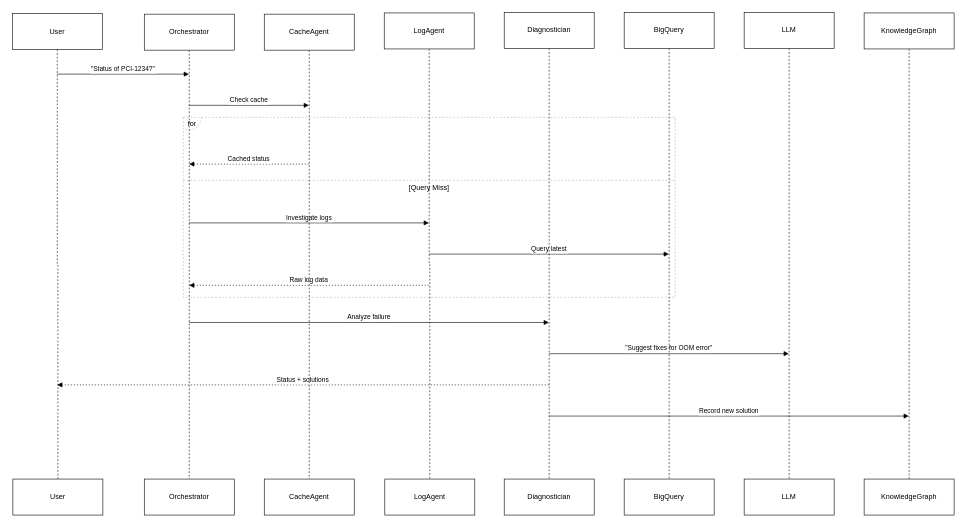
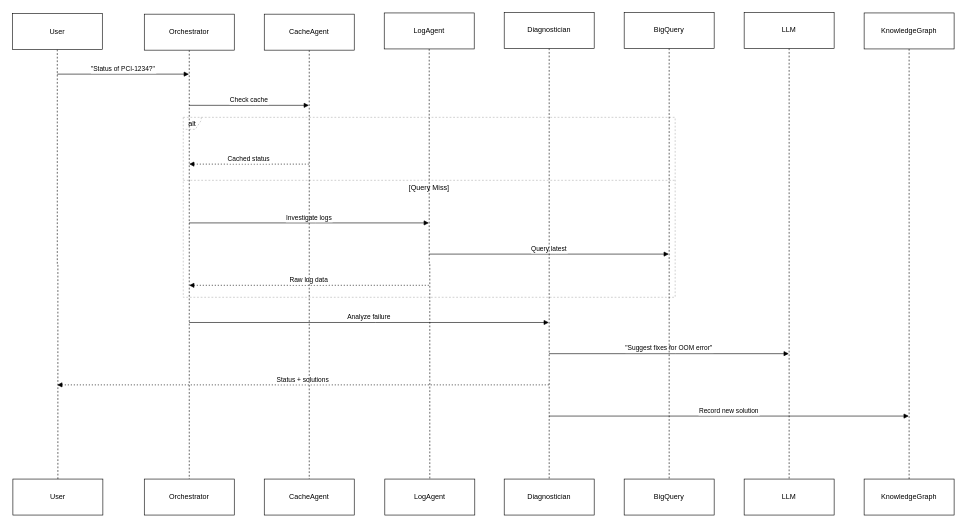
- <mxCell id="2" value="for" style="shape=umlFrame;dashed=1;pointerEvents=0;dropTarget=0;strokeColor=#B3B3B3;height=20;width=30" vertex="1" parent="1"><mxGeometry x="305" y="195" width="820" height="300" as="geometry" /></mxCell>
+ <mxCell id="2" value="alt" style="shape=umlFrame;dashed=1;pointerEvents=0;dropTarget=0;strokeColor=#B3B3B3;height=20;width=30" vertex="1" parent="1"><mxGeometry x="305" y="195" width="820" height="300" as="geometry" /></mxCell>
